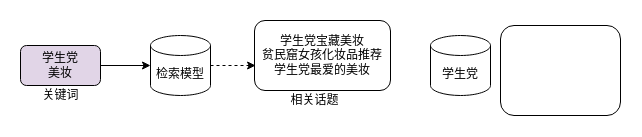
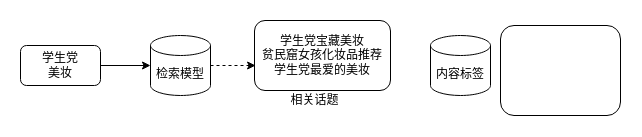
- <mxCell id="3" value="学生党&lt;br&gt;美妆" style="rounded=1;whiteSpace=wrap;html=1;fillColor=#e1d5e7;" vertex="1" parent="1"><mxGeometry x="20" y="45" width="80" height="40" as="geometry" /></mxCell>
+ <mxCell id="3" value="学生党&lt;br&gt;美妆" style="rounded=1;whiteSpace=wrap;html=1;" vertex="1" parent="1"><mxGeometry x="20" y="45" width="80" height="40" as="geometry" /></mxCell>
- <mxCell id="9" value="学生党" style="shape=cylinder3;whiteSpace=wrap;html=1;boundedLbl=1;backgroundOutline=1;size=10;" vertex="1" parent="1"><mxGeometry x="430" y="35" width="60" height="60" as="geometry" /></mxCell>
+ <mxCell id="9" value="内容标签" style="shape=cylinder3;whiteSpace=wrap;html=1;boundedLbl=1;backgroundOutline=1;size=10;" vertex="1" parent="1"><mxGeometry x="430" y="35" width="60" height="60" as="geometry" /></mxCell>
- <mxCell id="4" value="关键词" style="text;html=1;align=center;verticalAlign=middle;resizable=0;points=[];autosize=1;" vertex="1" parent="1"><mxGeometry x="35" y="85" width="50" height="20" as="geometry" /></mxCell>
